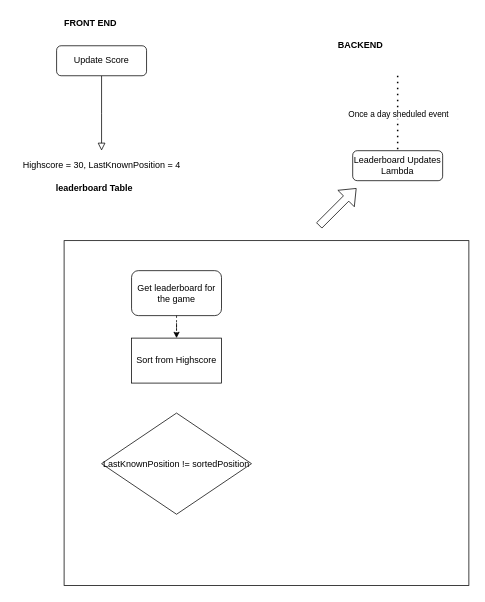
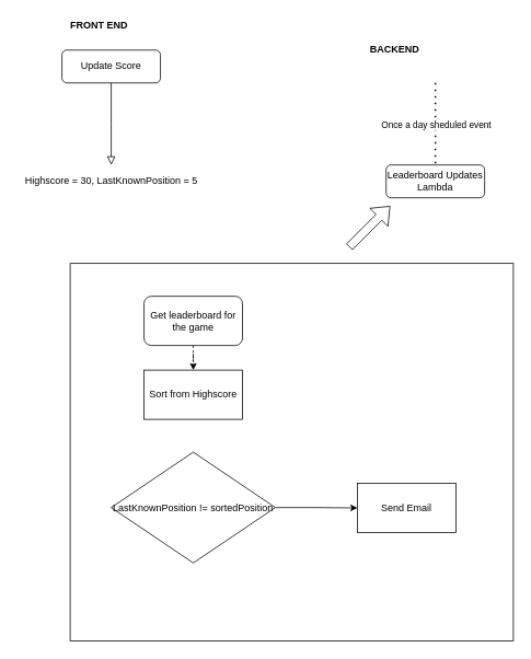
- <mxCell id="5" value="Highscore = 30, LastKnownPosition = 4" style="text;html=1;align=center;verticalAlign=middle;resizable=0;points=[];autosize=1;strokeColor=none;fillColor=none;" vertex="1" parent="1"><mxGeometry x="20" y="210" width="230" height="20" as="geometry" /></mxCell>
+ <mxCell id="5" value="Highscore = 30, LastKnownPosition = 5" style="text;html=1;align=center;verticalAlign=middle;resizable=0;points=[];autosize=1;strokeColor=none;fillColor=none;" vertex="1" parent="1"><mxGeometry x="20" y="210" width="230" height="20" as="geometry" /></mxCell>
- <mxCell id="6" value="leaderboard Table" style="text;html=1;align=center;verticalAlign=middle;resizable=0;points=[];autosize=1;strokeColor=none;fillColor=none;fontStyle=1" vertex="1" parent="1"><mxGeometry x="65" y="240" width="120" height="20" as="geometry" /></mxCell>
+ <mxCell id="16" value="" style="edgeStyle=orthogonalEdgeStyle;rounded=0;orthogonalLoop=1;jettySize=auto;html=1;" edge="1" parent="1" source="17" target="18"><mxGeometry relative="1" as="geometry" /></mxCell>
+ <mxCell id="18" value="Send Email" style="rounded=0;whiteSpace=wrap;html=1;fillColor=none;" vertex="1" parent="1"><mxGeometry x="435" y="588" width="120" height="60" as="geometry" /></mxCell>
